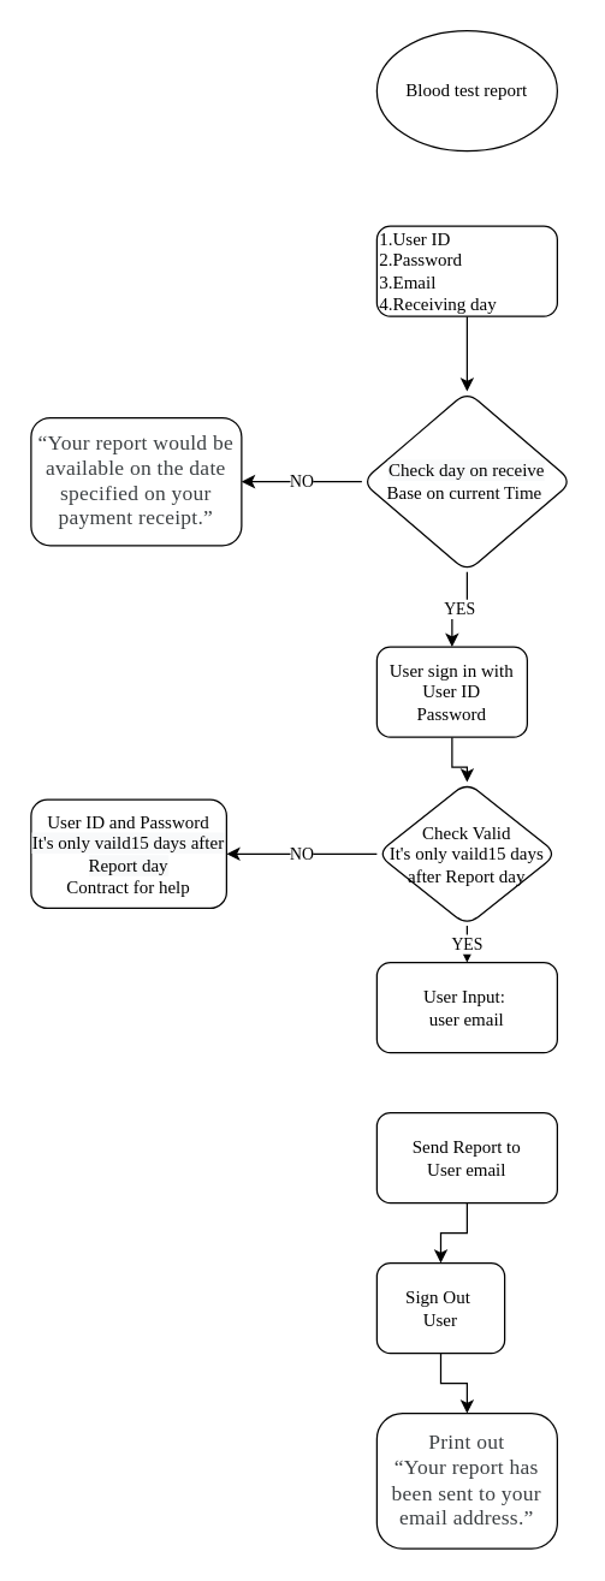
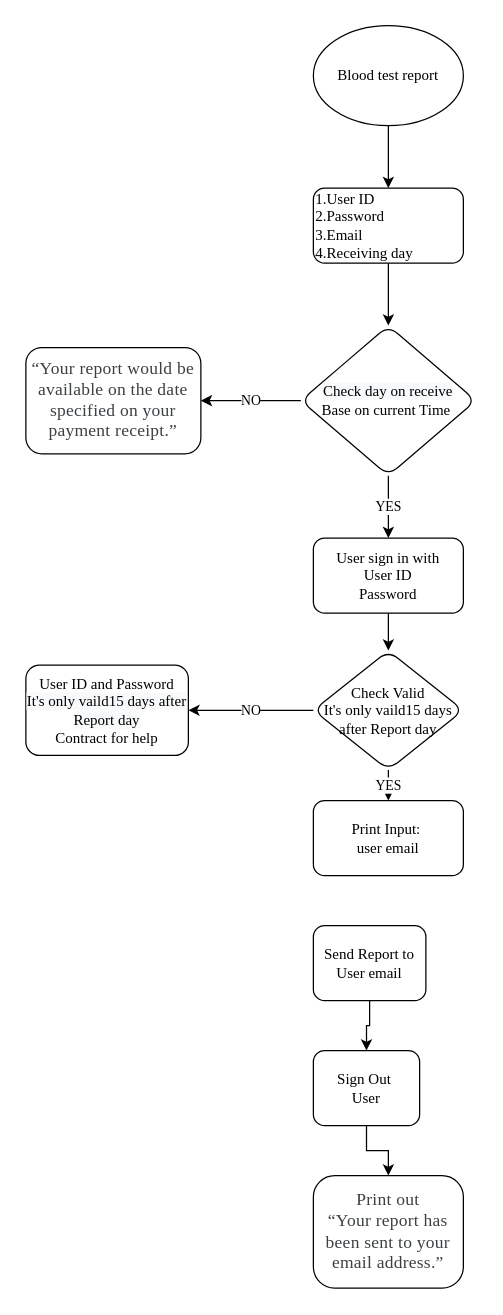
+ <mxCell id="20" style="edgeStyle=orthogonalEdgeStyle;rounded=0;orthogonalLoop=1;jettySize=auto;html=1;entryX=0.5;entryY=0;entryDx=0;entryDy=0;fontFamily=Times New Roman;" edge="1" parent="1" source="21" target="3"><mxGeometry relative="1" as="geometry" /></mxCell>
- <mxCell id="5" value="User sign in with&lt;br&gt;User ID&lt;br&gt;Password" style="whiteSpace=wrap;html=1;rounded=1;fontFamily=Times New Roman;" vertex="1" parent="1"><mxGeometry x="250" y="430" width="100" height="60" as="geometry" /></mxCell>
+ <mxCell id="5" value="User sign in with&lt;br&gt;User ID&lt;br&gt;Password" style="whiteSpace=wrap;html=1;rounded=1;fontFamily=Times New Roman;" vertex="1" parent="1"><mxGeometry x="250" y="430" width="120" height="60" as="geometry" /></mxCell>
- <mxCell id="6" value="User Input:&amp;nbsp;&lt;br&gt;user email" style="whiteSpace=wrap;html=1;rounded=1;fontFamily=Times New Roman;" vertex="1" parent="1"><mxGeometry x="250" y="640" width="120" height="60" as="geometry" /></mxCell>
+ <mxCell id="6" value="Print Input:&amp;nbsp;&lt;br&gt;user email" style="whiteSpace=wrap;html=1;rounded=1;fontFamily=Times New Roman;" vertex="1" parent="1"><mxGeometry x="250" y="640" width="120" height="60" as="geometry" /></mxCell>
- <mxCell id="8" value="Send Report to &lt;br&gt;User email" style="whiteSpace=wrap;html=1;rounded=1;fontFamily=Times New Roman;" vertex="1" parent="1"><mxGeometry x="250" y="740" width="120" height="60" as="geometry" /></mxCell>
+ <mxCell id="8" value="Send Report to &lt;br&gt;User email" style="whiteSpace=wrap;html=1;rounded=1;fontFamily=Times New Roman;" vertex="1" parent="1"><mxGeometry x="250" y="740" width="90" height="60" as="geometry" /></mxCell>
